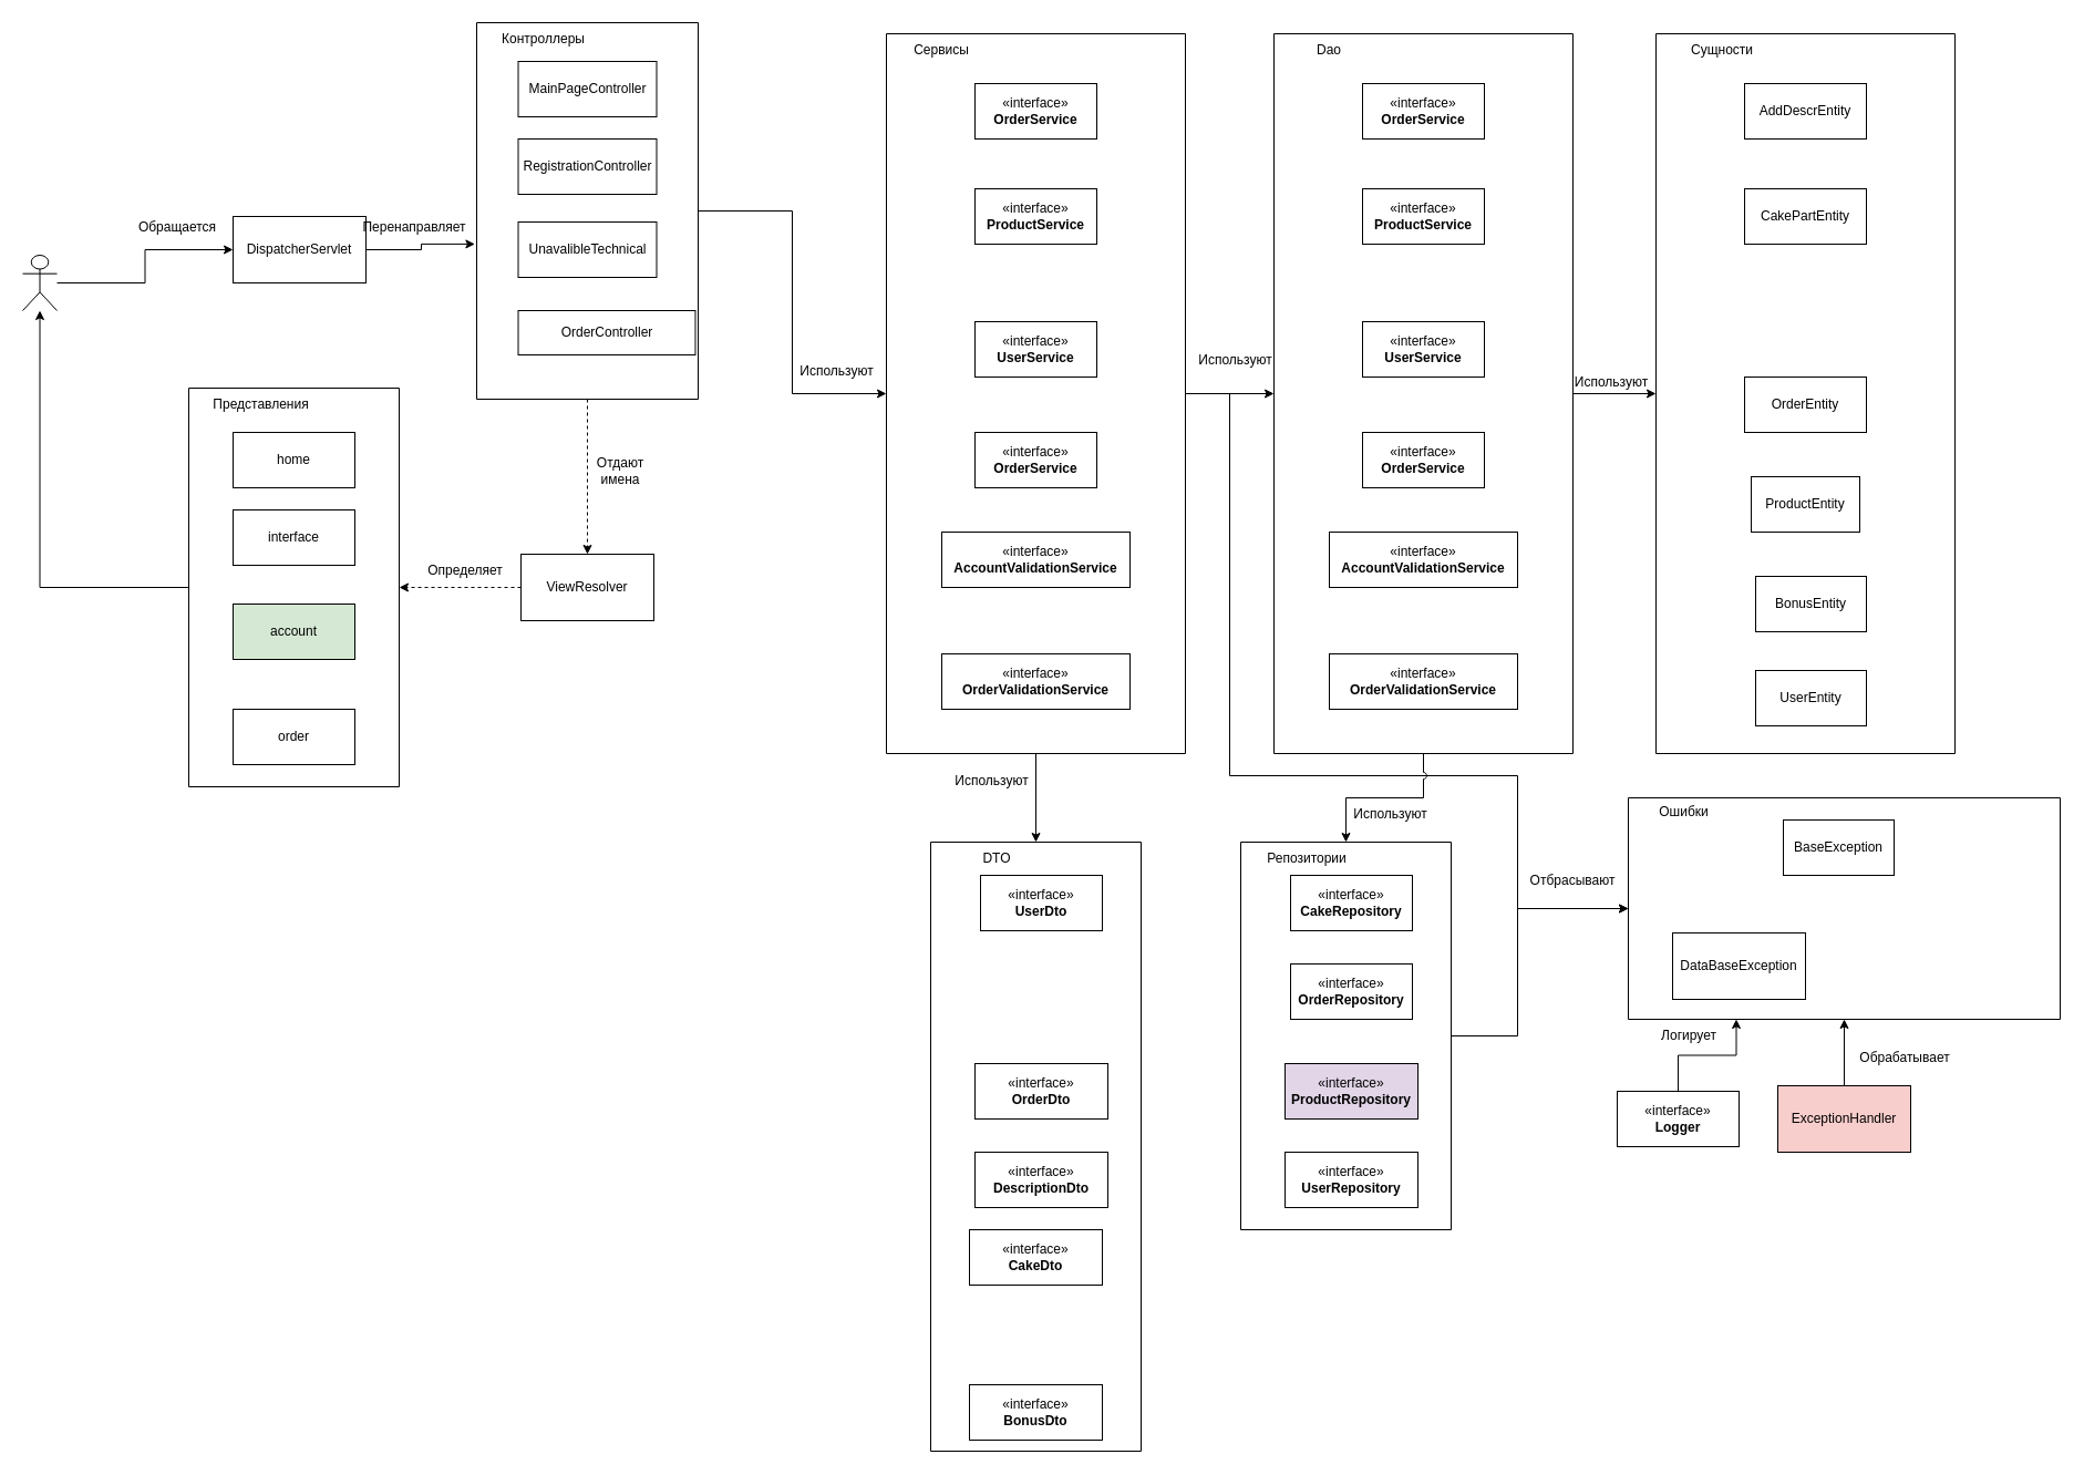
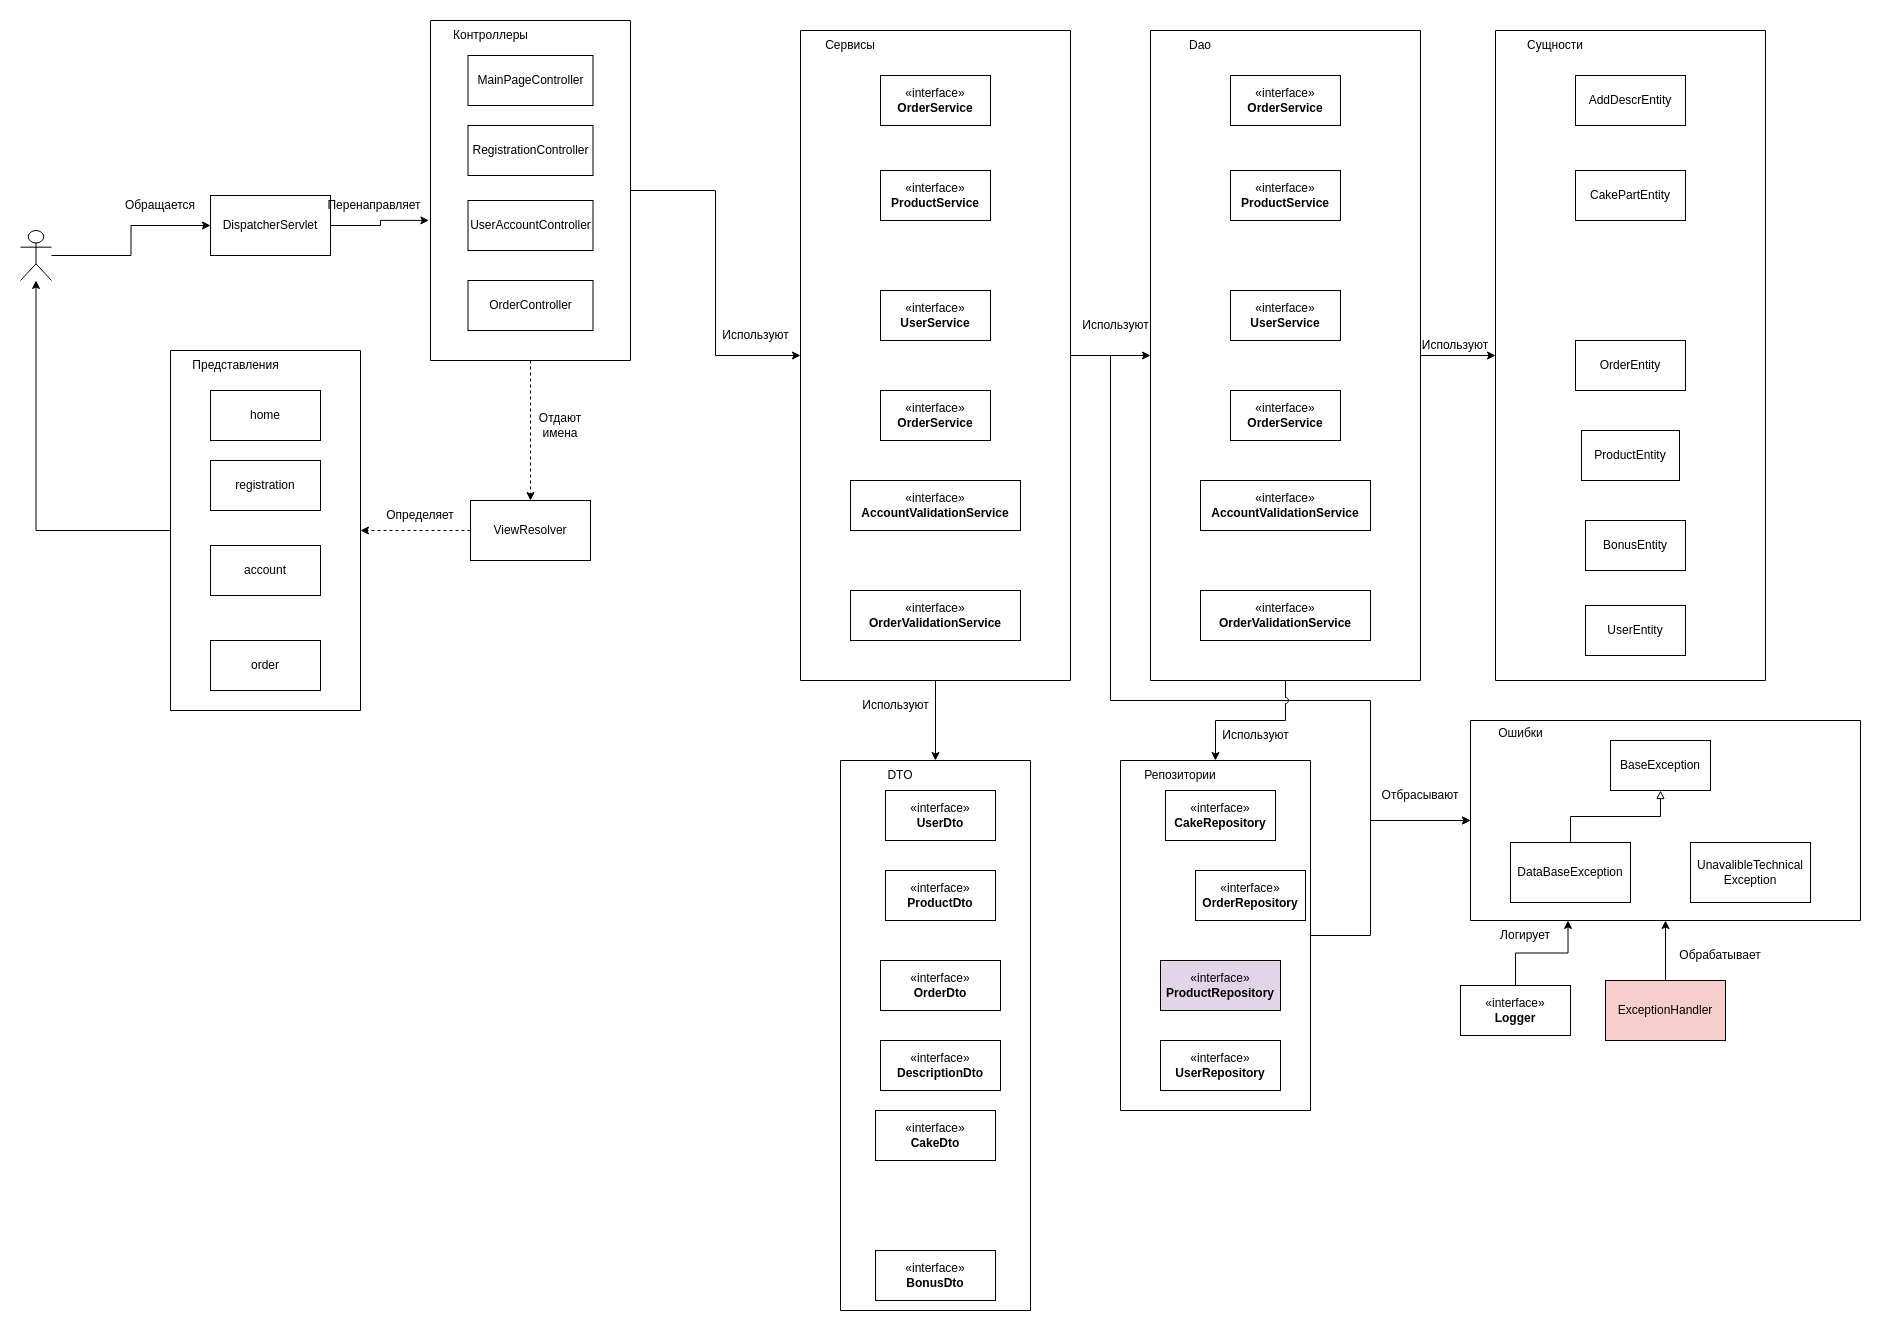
- <mxCell id="23" value="UnavalibleTechnical" style="html=1;whiteSpace=wrap;" vertex="1" parent="19"><mxGeometry x="37.5" y="180" width="125" height="50" as="geometry" /></mxCell>
+ <mxCell id="23" value="UserAccountController" style="html=1;whiteSpace=wrap;" vertex="1" parent="19"><mxGeometry x="37.5" y="180" width="125" height="50" as="geometry" /></mxCell>
- <mxCell id="24" value="OrderController" style="html=1;whiteSpace=wrap;" vertex="1" parent="19"><mxGeometry x="37.5" y="260" width="160" height="40" as="geometry" /></mxCell>
+ <mxCell id="24" value="OrderController" style="html=1;whiteSpace=wrap;" vertex="1" parent="19"><mxGeometry x="37.5" y="260" width="125" height="50" as="geometry" /></mxCell>
- <mxCell id="8" value="interface" style="html=1;whiteSpace=wrap;" vertex="1" parent="5"><mxGeometry x="40" y="110" width="110" height="50" as="geometry" /></mxCell>
+ <mxCell id="8" value="registration" style="html=1;whiteSpace=wrap;" vertex="1" parent="5"><mxGeometry x="40" y="110" width="110" height="50" as="geometry" /></mxCell>
- <mxCell id="9" value="account" style="html=1;whiteSpace=wrap;fillColor=#d5e8d4;" vertex="1" parent="5"><mxGeometry x="40" y="195" width="110" height="50" as="geometry" /></mxCell>
+ <mxCell id="9" value="account" style="html=1;whiteSpace=wrap;" vertex="1" parent="5"><mxGeometry x="40" y="195" width="110" height="50" as="geometry" /></mxCell>
+ <mxCell id="73" style="edgeStyle=orthogonalEdgeStyle;rounded=0;orthogonalLoop=1;jettySize=auto;html=1;exitX=0.5;exitY=0;exitDx=0;exitDy=0;entryX=0.5;entryY=1;entryDx=0;entryDy=0;endArrow=block;endFill=0;" edge="1" parent="71" source="74" target="72"><mxGeometry relative="1" as="geometry" /></mxCell>
+ <mxCell id="75" value="UnavalibleTechnical&lt;br&gt;Exception" style="rounded=0;whiteSpace=wrap;html=1;" vertex="1" parent="71"><mxGeometry x="220" y="122" width="120" height="60" as="geometry" /></mxCell>
+ <mxCell id="58" value="«interface»&lt;br&gt;&lt;b&gt;ProductDto&lt;/b&gt;" style="html=1;whiteSpace=wrap;" vertex="1" parent="55"><mxGeometry x="45" y="110" width="110" height="50" as="geometry" /></mxCell>
- <mxCell id="68" value="«interface»&lt;br&gt;&lt;b&gt;OrderRepository&lt;/b&gt;" style="html=1;whiteSpace=wrap;" vertex="1" parent="65"><mxGeometry x="45" y="110" width="110" height="50" as="geometry" /></mxCell>
+ <mxCell id="68" value="«interface»&lt;br&gt;&lt;b&gt;OrderRepository&lt;/b&gt;" style="html=1;whiteSpace=wrap;" vertex="1" parent="65"><mxGeometry x="75" y="110" width="110" height="50" as="geometry" /></mxCell>
